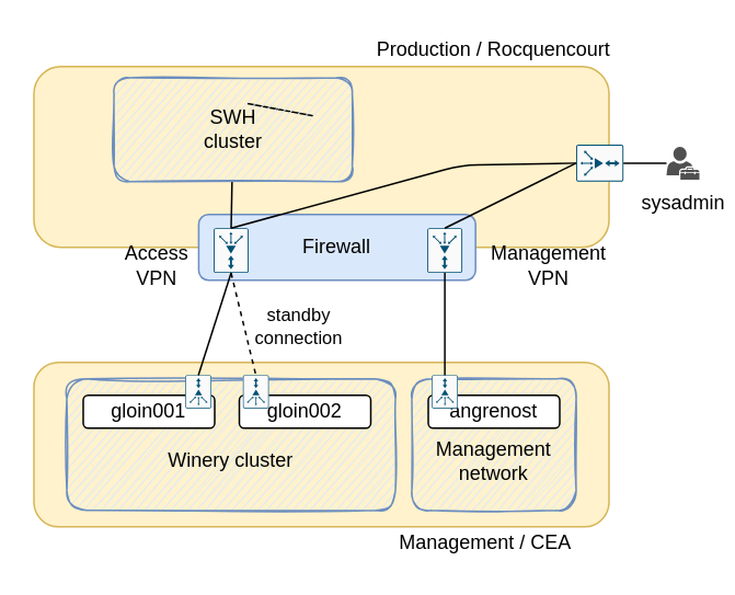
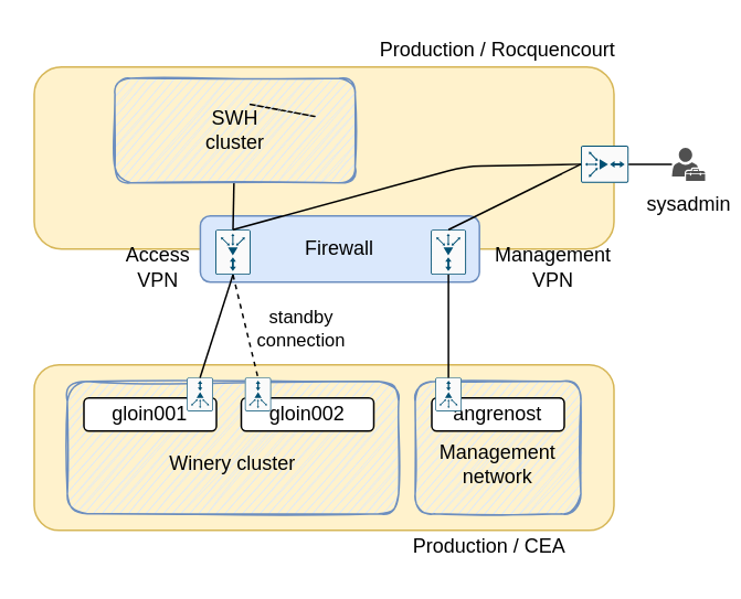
- <mxCell id="31" value="Management / CEA" style="text;html=1;strokeColor=none;fillColor=none;align=center;verticalAlign=middle;whiteSpace=wrap;rounded=0;" vertex="1" parent="1"><mxGeometry x="220" y="320" width="150" height="20" as="geometry" /></mxCell>
+ <mxCell id="31" value="Production / CEA" style="text;html=1;strokeColor=none;fillColor=none;align=center;verticalAlign=middle;whiteSpace=wrap;rounded=0;" vertex="1" parent="1"><mxGeometry x="220" y="320" width="150" height="20" as="geometry" /></mxCell>
